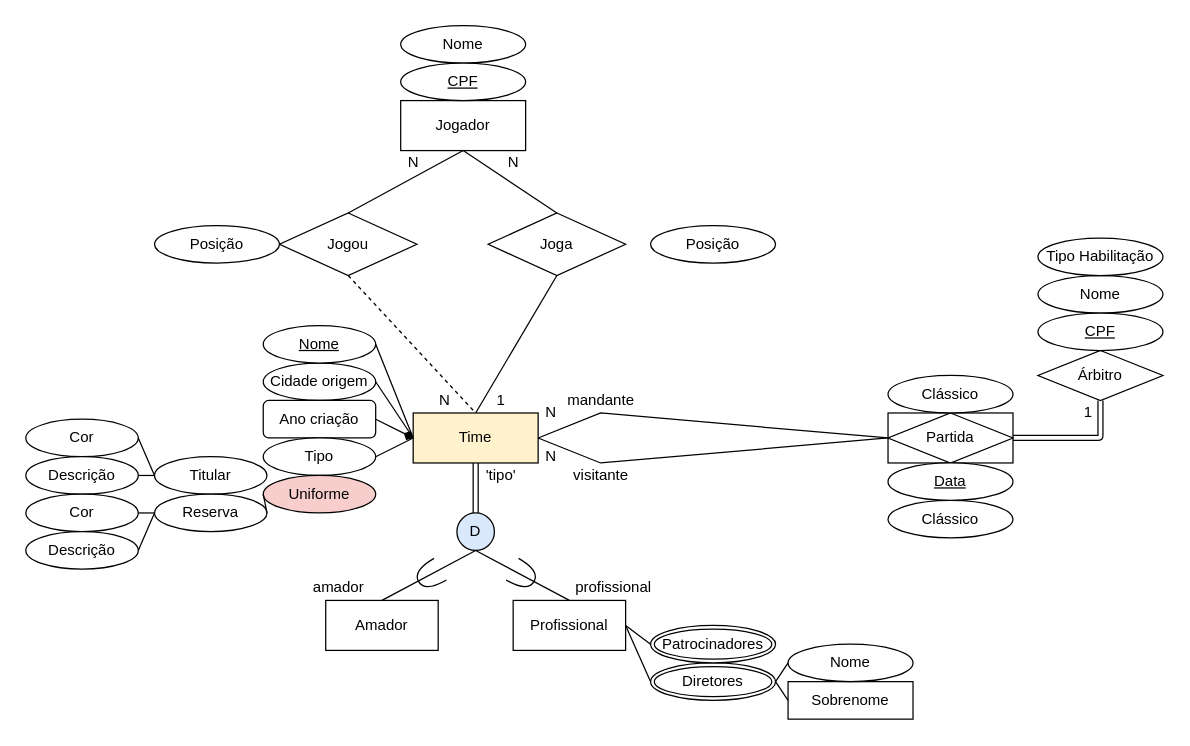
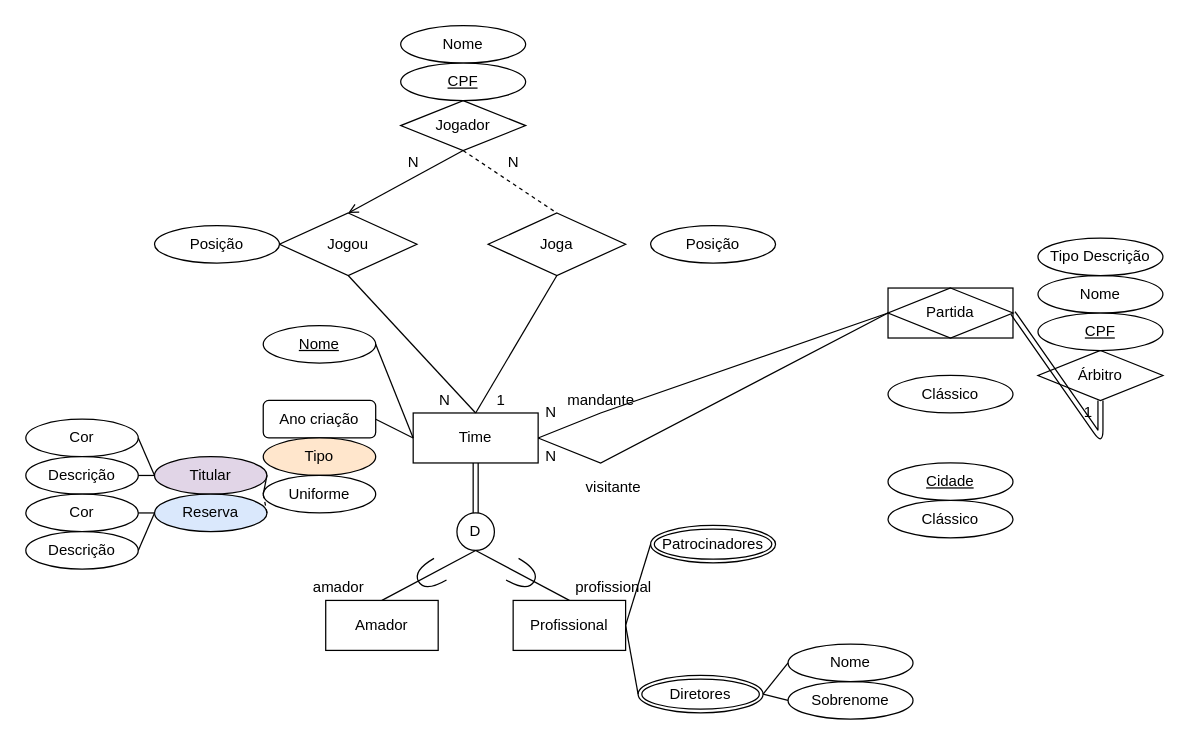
- <mxCell id="2" value="Jogador" style="whiteSpace=wrap;html=1;align=center;" parent="1" vertex="1"><mxGeometry x="320" y="80" width="100" height="40" as="geometry" /></mxCell>
+ <mxCell id="2" value="Jogador" style="rhombus;whiteSpace=wrap;html=1;align=center;" parent="1" vertex="1"><mxGeometry x="320" y="80" width="100" height="40" as="geometry" /></mxCell>
- <mxCell id="25" value="" style="endArrow=none;html=1;rounded=0;exitX=0.5;exitY=1;exitDx=0;exitDy=0;entryX=0.5;entryY=0;entryDx=0;entryDy=0;" edge="1" parent="1" source="2" target="17"><mxGeometry relative="1" as="geometry"><mxPoint x="430" y="0" as="sourcePoint" /><mxPoint x="590" y="0" as="targetPoint" /></mxGeometry></mxCell>
+ <mxCell id="25" value="" style="endArrow=none;html=1;rounded=0;exitX=0.5;exitY=1;exitDx=0;exitDy=0;entryX=0.5;entryY=0;entryDx=0;entryDy=0;dashed=1;" edge="1" parent="1" source="2" target="17"><mxGeometry relative="1" as="geometry"><mxPoint x="430" y="0" as="sourcePoint" /><mxPoint x="590" y="0" as="targetPoint" /></mxGeometry></mxCell>
- <mxCell id="24" value="" style="endArrow=none;html=1;rounded=0;exitX=0.5;exitY=1;exitDx=0;exitDy=0;entryX=0.5;entryY=0;entryDx=0;entryDy=0;" edge="1" parent="1" source="2" target="16"><mxGeometry relative="1" as="geometry"><mxPoint x="430" y="0" as="sourcePoint" /><mxPoint x="590" y="0" as="targetPoint" /></mxGeometry></mxCell>
+ <mxCell id="24" value="" style="endArrow=open;html=1;rounded=0;exitX=0.5;exitY=1;exitDx=0;exitDy=0;entryX=0.5;entryY=0;entryDx=0;entryDy=0;" edge="1" parent="1" source="2" target="16"><mxGeometry relative="1" as="geometry"><mxPoint x="430" y="0" as="sourcePoint" /><mxPoint x="590" y="0" as="targetPoint" /></mxGeometry></mxCell>
- <mxCell id="38" value="Tipo Habilitação" style="ellipse;whiteSpace=wrap;html=1;align=center;" vertex="1" parent="1"><mxGeometry x="830" y="190" width="100" height="30" as="geometry" /></mxCell>
+ <mxCell id="38" value="Tipo Descrição" style="ellipse;whiteSpace=wrap;html=1;align=center;" vertex="1" parent="1"><mxGeometry x="830" y="190" width="100" height="30" as="geometry" /></mxCell>
- <mxCell id="26" value="" style="endArrow=none;html=1;rounded=0;exitX=0.5;exitY=1;exitDx=0;exitDy=0;entryX=0.5;entryY=0;entryDx=0;entryDy=0;dashed=1;" edge="1" parent="1" source="16" target="3"><mxGeometry relative="1" as="geometry"><mxPoint x="430" y="220" as="sourcePoint" /><mxPoint x="590" y="220" as="targetPoint" /></mxGeometry></mxCell>
+ <mxCell id="26" value="" style="endArrow=none;html=1;rounded=0;exitX=0.5;exitY=1;exitDx=0;exitDy=0;entryX=0.5;entryY=0;entryDx=0;entryDy=0;" edge="1" parent="1" source="16" target="3"><mxGeometry relative="1" as="geometry"><mxPoint x="430" y="220" as="sourcePoint" /><mxPoint x="590" y="220" as="targetPoint" /></mxGeometry></mxCell>
- <mxCell id="39" value="Cidade origem" style="ellipse;whiteSpace=wrap;html=1;align=center;" vertex="1" parent="1"><mxGeometry x="210" y="290" width="90" height="30" as="geometry" /></mxCell>
- <mxCell id="42" value="" style="endArrow=none;html=1;rounded=0;exitX=1;exitY=0.5;exitDx=0;exitDy=0;entryX=0;entryY=0.5;entryDx=0;entryDy=0;" edge="1" parent="1" source="39" target="3"><mxGeometry relative="1" as="geometry"><mxPoint x="310" y="285" as="sourcePoint" /><mxPoint x="340" y="360" as="targetPoint" /></mxGeometry></mxCell>
- <mxCell id="43" value="" style="endArrow=diamond;html=1;rounded=0;exitX=1;exitY=0.5;exitDx=0;exitDy=0;entryX=0;entryY=0.5;entryDx=0;entryDy=0;" edge="1" parent="1" source="40" target="3"><mxGeometry relative="1" as="geometry"><mxPoint x="310" y="315" as="sourcePoint" /><mxPoint x="340" y="360" as="targetPoint" /></mxGeometry></mxCell>
+ <mxCell id="43" value="" style="endArrow=none;html=1;rounded=0;exitX=1;exitY=0.5;exitDx=0;exitDy=0;entryX=0;entryY=0.5;entryDx=0;entryDy=0;" edge="1" parent="1" source="40" target="3"><mxGeometry relative="1" as="geometry"><mxPoint x="310" y="315" as="sourcePoint" /><mxPoint x="340" y="360" as="targetPoint" /></mxGeometry></mxCell>
- <mxCell id="3" value="Time" style="whiteSpace=wrap;html=1;align=center;fillColor=#fff2cc;" parent="1" vertex="1"><mxGeometry x="330" y="330" width="100" height="40" as="geometry" /></mxCell>
+ <mxCell id="3" value="Time" style="whiteSpace=wrap;html=1;align=center;" parent="1" vertex="1"><mxGeometry x="330" y="330" width="100" height="40" as="geometry" /></mxCell>
- <mxCell id="19" value="Partida" style="shape=associativeEntity;whiteSpace=wrap;html=1;align=center;" vertex="1" parent="1"><mxGeometry x="710" y="330" width="100" height="40" as="geometry" /></mxCell>
+ <mxCell id="19" value="Partida" style="shape=associativeEntity;whiteSpace=wrap;html=1;align=center;" vertex="1" parent="1"><mxGeometry x="710" y="230" width="100" height="40" as="geometry" /></mxCell>
- <mxCell id="52" value="" style="endArrow=none;html=1;rounded=0;exitX=0;exitY=0.5;exitDx=0;exitDy=0;entryX=1;entryY=0.5;entryDx=0;entryDy=0;" edge="1" parent="1" source="3" target="51"><mxGeometry relative="1" as="geometry"><mxPoint x="300" y="350" as="sourcePoint" /><mxPoint x="460" y="350" as="targetPoint" /></mxGeometry></mxCell>
- <mxCell id="51" value="Tipo" style="ellipse;whiteSpace=wrap;html=1;align=center;" vertex="1" parent="1"><mxGeometry x="210" y="350" width="90" height="30" as="geometry" /></mxCell>
+ <mxCell id="51" value="Tipo" style="ellipse;whiteSpace=wrap;html=1;align=center;fillColor=#ffe6cc;" vertex="1" parent="1"><mxGeometry x="210" y="350" width="90" height="30" as="geometry" /></mxCell>
- <mxCell id="54" value="Titular" style="ellipse;whiteSpace=wrap;html=1;align=center;" vertex="1" parent="1"><mxGeometry x="123" y="365" width="90" height="30" as="geometry" /></mxCell>
+ <mxCell id="54" value="Titular" style="ellipse;whiteSpace=wrap;html=1;align=center;fillColor=#e1d5e7;" vertex="1" parent="1"><mxGeometry x="123" y="365" width="90" height="30" as="geometry" /></mxCell>
- <mxCell id="15" value="'tipo'" style="text;html=1;align=center;verticalAlign=middle;resizable=0;points=[];autosize=1;" vertex="1" parent="1"><mxGeometry x="380" y="370" width="40" height="20" as="geometry" /></mxCell>
- <mxCell id="22" value="visitante" style="text;html=1;align=center;verticalAlign=middle;resizable=0;points=[];autosize=1;" vertex="1" parent="1"><mxGeometry x="450" y="370" width="60" height="20" as="geometry" /></mxCell>
+ <mxCell id="22" value="visitante" style="text;html=1;align=center;verticalAlign=middle;resizable=0;points=[];autosize=1;" vertex="1" parent="1"><mxGeometry x="460" y="380" width="60" height="20" as="geometry" /></mxCell>
- <mxCell id="30" value="Data" style="ellipse;whiteSpace=wrap;html=1;align=center;fontStyle=4;" vertex="1" parent="1"><mxGeometry x="710" y="370" width="100" height="30" as="geometry" /></mxCell>
+ <mxCell id="30" value="Cidade" style="ellipse;whiteSpace=wrap;html=1;align=center;fontStyle=4;" vertex="1" parent="1"><mxGeometry x="710" y="370" width="100" height="30" as="geometry" /></mxCell>
+ <mxCell id="64" value="" style="endArrow=none;html=1;rounded=0;exitX=0;exitY=0.5;exitDx=0;exitDy=0;entryX=1;entryY=0.5;entryDx=0;entryDy=0;" edge="1" parent="1" source="53" target="54"><mxGeometry relative="1" as="geometry"><mxPoint x="340" y="360" as="sourcePoint" /><mxPoint x="310" y="375" as="targetPoint" /></mxGeometry></mxCell>
- <mxCell id="53" value="Uniforme" style="ellipse;whiteSpace=wrap;html=1;align=center;fillColor=#f8cecc;" vertex="1" parent="1"><mxGeometry x="210" y="380" width="90" height="30" as="geometry" /></mxCell>
+ <mxCell id="53" value="Uniforme" style="ellipse;whiteSpace=wrap;html=1;align=center;" vertex="1" parent="1"><mxGeometry x="210" y="380" width="90" height="30" as="geometry" /></mxCell>
- <mxCell id="65" value="" style="endArrow=none;html=1;rounded=0;exitX=1;exitY=0.5;exitDx=0;exitDy=0;entryX=0;entryY=0.5;entryDx=0;entryDy=0;" edge="1" parent="1" source="55" target="53"><mxGeometry relative="1" as="geometry"><mxPoint x="220" y="405" as="sourcePoint" /><mxPoint x="223" y="390" as="targetPoint" /></mxGeometry></mxCell>
+ <mxCell id="65" value="" style="endArrow=none;html=1;rounded=0;exitX=1;exitY=0.5;exitDx=0;exitDy=0;entryX=0;entryY=0.5;entryDx=0;entryDy=0;dashed=1;" edge="1" parent="1" source="55" target="53"><mxGeometry relative="1" as="geometry"><mxPoint x="220" y="405" as="sourcePoint" /><mxPoint x="223" y="390" as="targetPoint" /></mxGeometry></mxCell>
- <mxCell id="55" value="Reserva" style="ellipse;whiteSpace=wrap;html=1;align=center;" vertex="1" parent="1"><mxGeometry x="123" y="395" width="90" height="30" as="geometry" /></mxCell>
+ <mxCell id="55" value="Reserva" style="ellipse;whiteSpace=wrap;html=1;align=center;fillColor=#dae8fc;" vertex="1" parent="1"><mxGeometry x="123" y="395" width="90" height="30" as="geometry" /></mxCell>
- <mxCell id="6" value="D" style="ellipse;whiteSpace=wrap;html=1;aspect=fixed;fillColor=#dae8fc;" vertex="1" parent="1"><mxGeometry x="365" y="410" width="30" height="30" as="geometry" /></mxCell>
+ <mxCell id="6" value="D" style="ellipse;whiteSpace=wrap;html=1;aspect=fixed;" vertex="1" parent="1"><mxGeometry x="365" y="410" width="30" height="30" as="geometry" /></mxCell>
- <mxCell id="44" value="Patrocinadores" style="ellipse;shape=doubleEllipse;margin=3;whiteSpace=wrap;html=1;align=center;" vertex="1" parent="1"><mxGeometry x="520" y="500" width="100" height="30" as="geometry" /></mxCell>
+ <mxCell id="44" value="Patrocinadores" style="ellipse;shape=doubleEllipse;margin=3;whiteSpace=wrap;html=1;align=center;" vertex="1" parent="1"><mxGeometry x="520" y="420" width="100" height="30" as="geometry" /></mxCell>
- <mxCell id="31" value="Diretores" style="ellipse;shape=doubleEllipse;margin=3;whiteSpace=wrap;html=1;align=center;" vertex="1" parent="1"><mxGeometry x="520" y="530" width="100" height="30" as="geometry" /></mxCell>
+ <mxCell id="31" value="Diretores" style="ellipse;shape=doubleEllipse;margin=3;whiteSpace=wrap;html=1;align=center;" vertex="1" parent="1"><mxGeometry x="510" y="540" width="100" height="30" as="geometry" /></mxCell>
- <mxCell id="32" value="Sobrenome" style="whiteSpace=wrap;html=1;align=center;rounded=0;" vertex="1" parent="1"><mxGeometry x="630" y="545" width="100" height="30" as="geometry" /></mxCell>
+ <mxCell id="32" value="Sobrenome" style="ellipse;whiteSpace=wrap;html=1;align=center;" vertex="1" parent="1"><mxGeometry x="630" y="545" width="100" height="30" as="geometry" /></mxCell>
